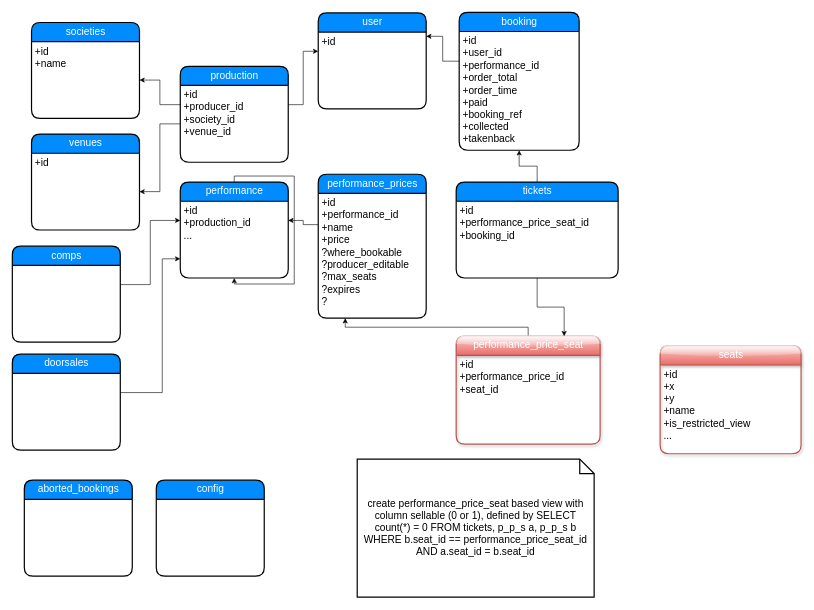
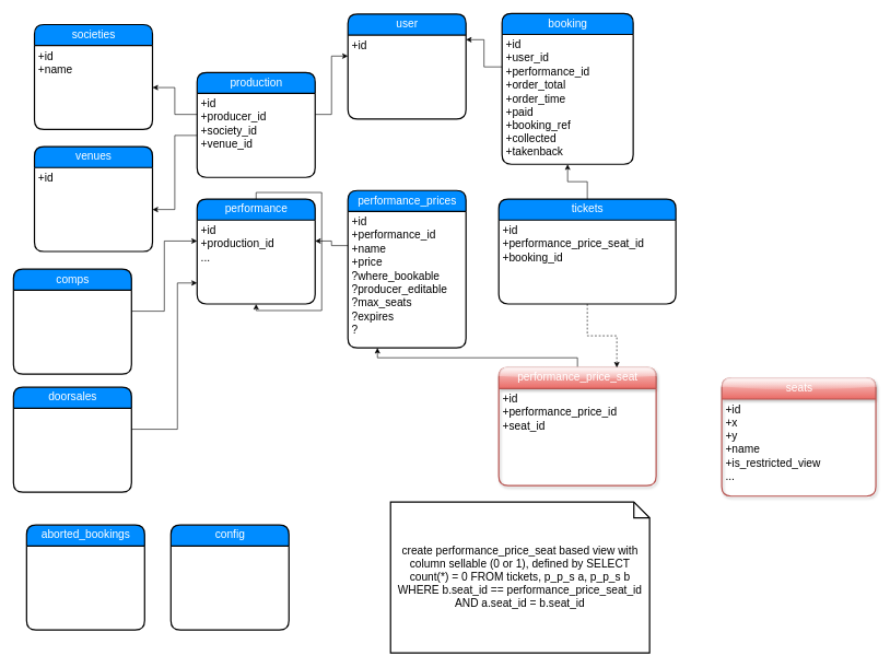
- <mxCell id="38" style="edgeStyle=orthogonalEdgeStyle;rounded=0;html=1;exitX=0.5;exitY=1;entryX=0.75;entryY=0" edge="1" parent="1" source="11" target="36"><mxGeometry relative="1" as="geometry" /></mxCell>
+ <mxCell id="38" style="edgeStyle=orthogonalEdgeStyle;rounded=0;html=1;exitX=0.5;exitY=1;entryX=0.75;entryY=0;dashed=1;" edge="1" parent="1" source="11" target="36"><mxGeometry relative="1" as="geometry" /></mxCell>
